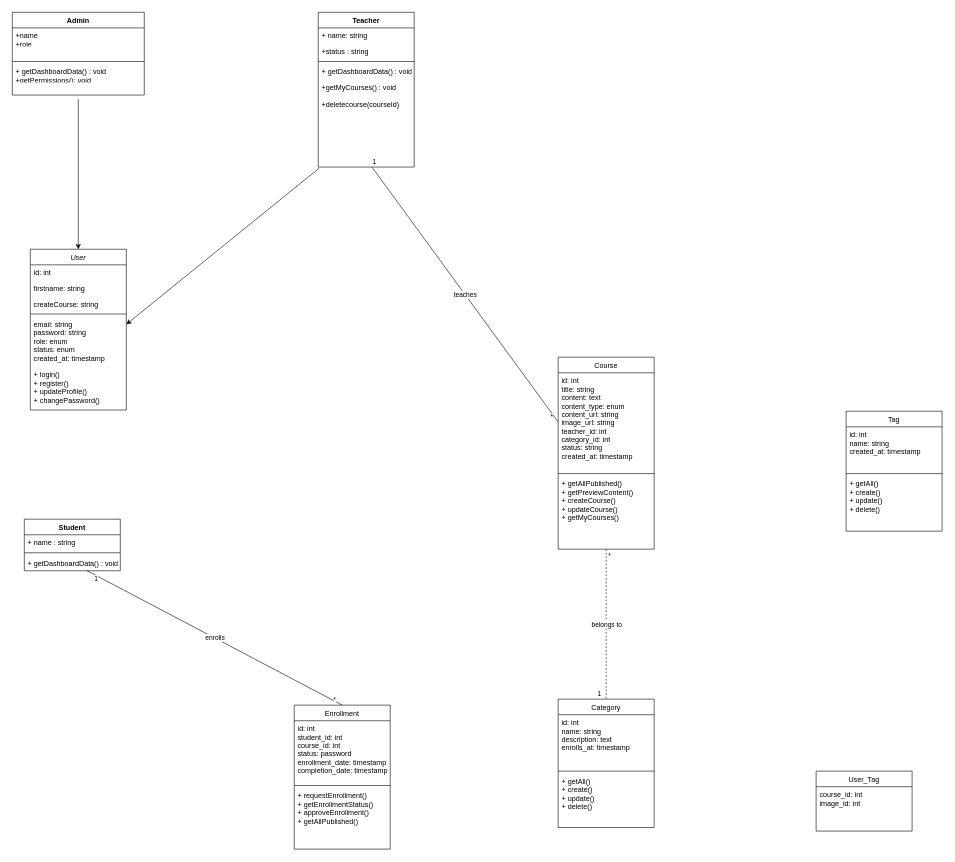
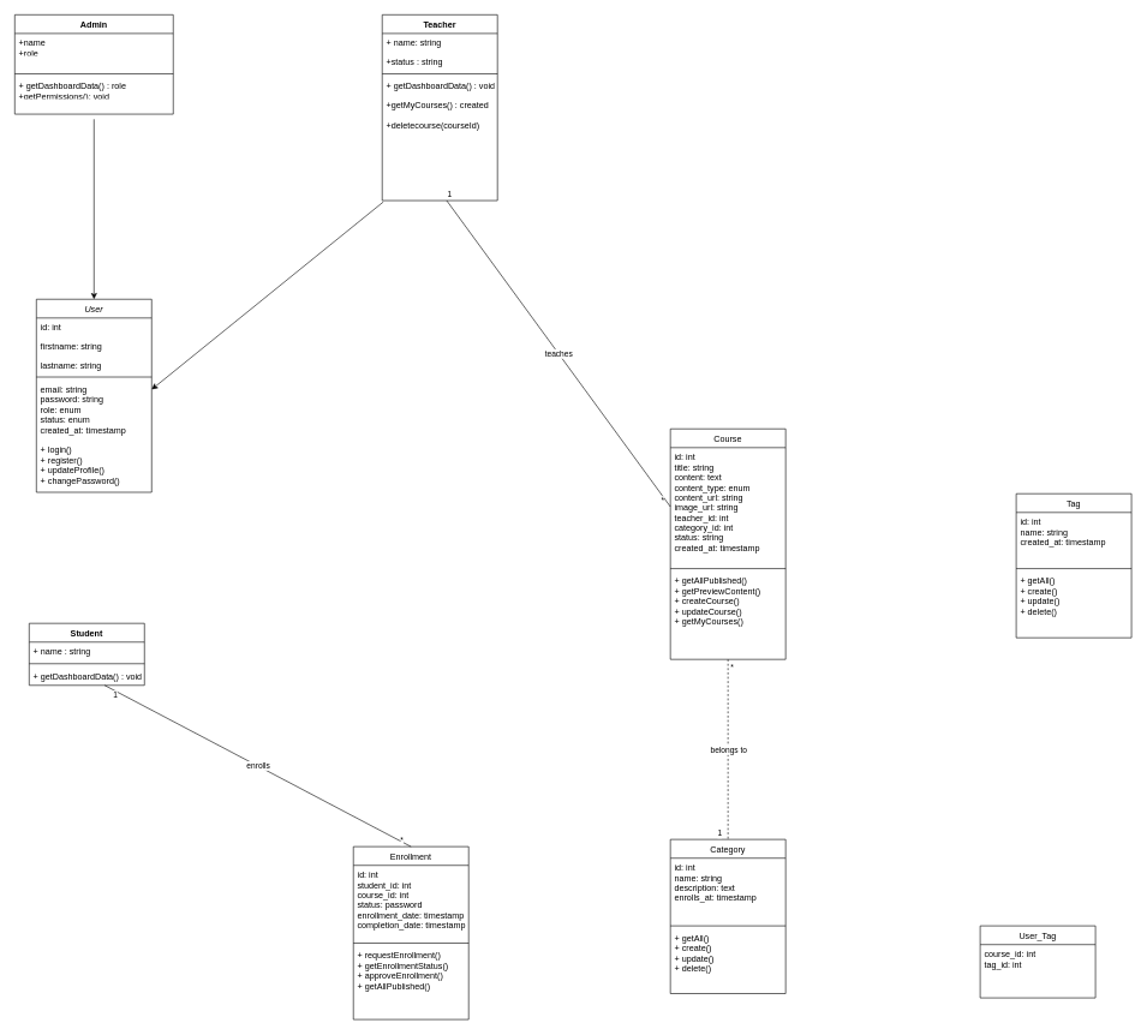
- <mxCell id="42" value="+ getDashboardData() : void&#10;+getPermissions(): void" style="text;strokeColor=none;fillColor=none;align=left;verticalAlign=top;spacingLeft=4;spacingRight=4;overflow=hidden;rotatable=0;points=[[0,0.5],[1,0.5]];portConstraint=eastwest;" vertex="1" parent="38"><mxGeometry y="86" width="220" height="26" as="geometry" /></mxCell>
+ <mxCell id="42" value="+ getDashboardData() : role&#10;+getPermissions(): void" style="text;strokeColor=none;fillColor=none;align=left;verticalAlign=top;spacingLeft=4;spacingRight=4;overflow=hidden;rotatable=0;points=[[0,0.5],[1,0.5]];portConstraint=eastwest;" vertex="1" parent="38"><mxGeometry y="86" width="220" height="26" as="geometry" /></mxCell>
- <mxCell id="49" value="+getMyCourses() : void&#10;&#10;+deletecourse(courseId)&#10;" style="text;strokeColor=none;fillColor=none;align=left;verticalAlign=top;spacingLeft=4;spacingRight=4;overflow=hidden;rotatable=0;points=[[0,0.5],[1,0.5]];portConstraint=eastwest;" vertex="1" parent="44"><mxGeometry y="112" width="160" height="68" as="geometry" /></mxCell>
+ <mxCell id="49" value="+getMyCourses() : created&#10;&#10;+deletecourse(courseId)&#10;" style="text;strokeColor=none;fillColor=none;align=left;verticalAlign=top;spacingLeft=4;spacingRight=4;overflow=hidden;rotatable=0;points=[[0,0.5],[1,0.5]];portConstraint=eastwest;" vertex="1" parent="44"><mxGeometry y="112" width="160" height="68" as="geometry" /></mxCell>
- <mxCell id="5" value="createCourse: string" style="text;align=left;verticalAlign=top;spacingLeft=4;spacingRight=4;overflow=hidden;rotatable=0;points=[[0,0.5],[1,0.5]];portConstraint=eastwest;rounded=0;shadow=0;html=0;" vertex="1" parent="2"><mxGeometry y="78" width="160" height="26" as="geometry" /></mxCell>
+ <mxCell id="5" value="lastname: string" style="text;align=left;verticalAlign=top;spacingLeft=4;spacingRight=4;overflow=hidden;rotatable=0;points=[[0,0.5],[1,0.5]];portConstraint=eastwest;rounded=0;shadow=0;html=0;" vertex="1" parent="2"><mxGeometry y="78" width="160" height="26" as="geometry" /></mxCell>
- <mxCell id="25" value="course_id: int&#10;image_id: int" style="text;align=left;verticalAlign=top;spacingLeft=4;spacingRight=4;overflow=hidden;rotatable=0;points=[[0,0.5],[1,0.5]];portConstraint=eastwest;" vertex="1" parent="24"><mxGeometry y="26" width="160" height="44" as="geometry" /></mxCell>
+ <mxCell id="25" value="course_id: int&#10;tag_id: int" style="text;align=left;verticalAlign=top;spacingLeft=4;spacingRight=4;overflow=hidden;rotatable=0;points=[[0,0.5],[1,0.5]];portConstraint=eastwest;" vertex="1" parent="24"><mxGeometry y="26" width="160" height="44" as="geometry" /></mxCell>
